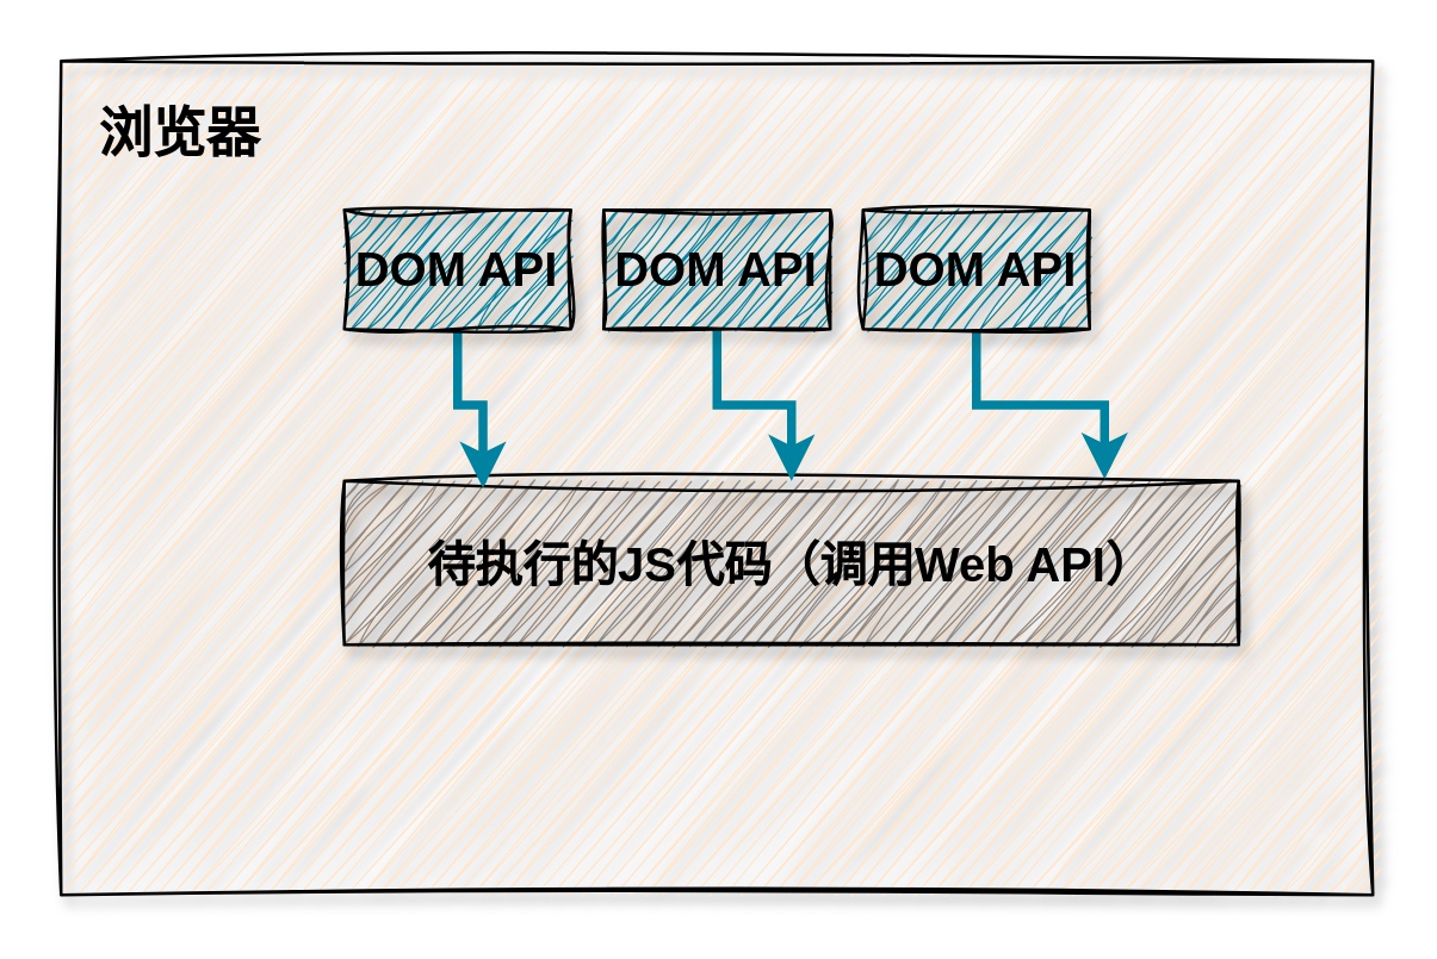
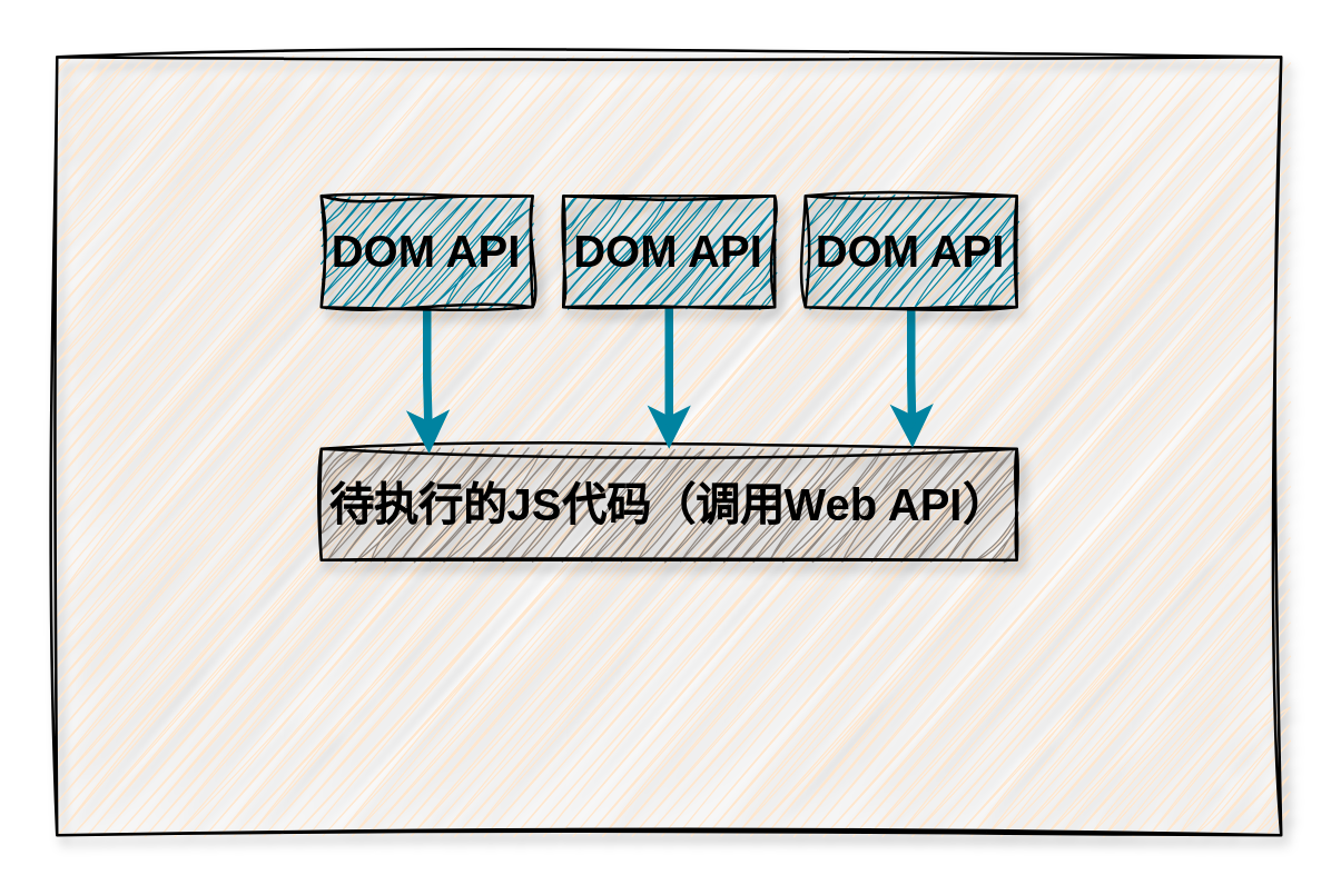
- <mxCell id="3" value="&lt;font style=&quot;font-size: 18px;&quot;&gt;&lt;b&gt;浏览器&lt;/b&gt;&lt;/font&gt;" style="text;html=1;strokeColor=none;fillColor=none;align=center;verticalAlign=middle;whiteSpace=wrap;rounded=0;" parent="1" vertex="1"><mxGeometry x="30" y="30" width="60" height="30" as="geometry" /></mxCell>
- <mxCell id="4" value="&lt;b&gt;&lt;font style=&quot;font-size: 16px;&quot;&gt;待执行的JS代码（调用Web API）&lt;/font&gt;&lt;/b&gt;" style="rounded=0;whiteSpace=wrap;html=1;sketch=1;curveFitting=1;jiggle=2;strokeColor=default;fillColor=#918881;shadow=1;align=center;" parent="1" vertex="1"><mxGeometry x="115" y="161" width="300" height="55" as="geometry" /></mxCell>
+ <mxCell id="4" value="&lt;b&gt;&lt;font style=&quot;font-size: 16px;&quot;&gt;待执行的JS代码（调用Web API）&lt;/font&gt;&lt;/b&gt;" style="rounded=0;whiteSpace=wrap;html=1;sketch=1;curveFitting=1;jiggle=2;strokeColor=default;fillColor=#918881;shadow=1;align=center;" parent="1" vertex="1"><mxGeometry x="115" y="161" width="250" height="40" as="geometry" /></mxCell>
